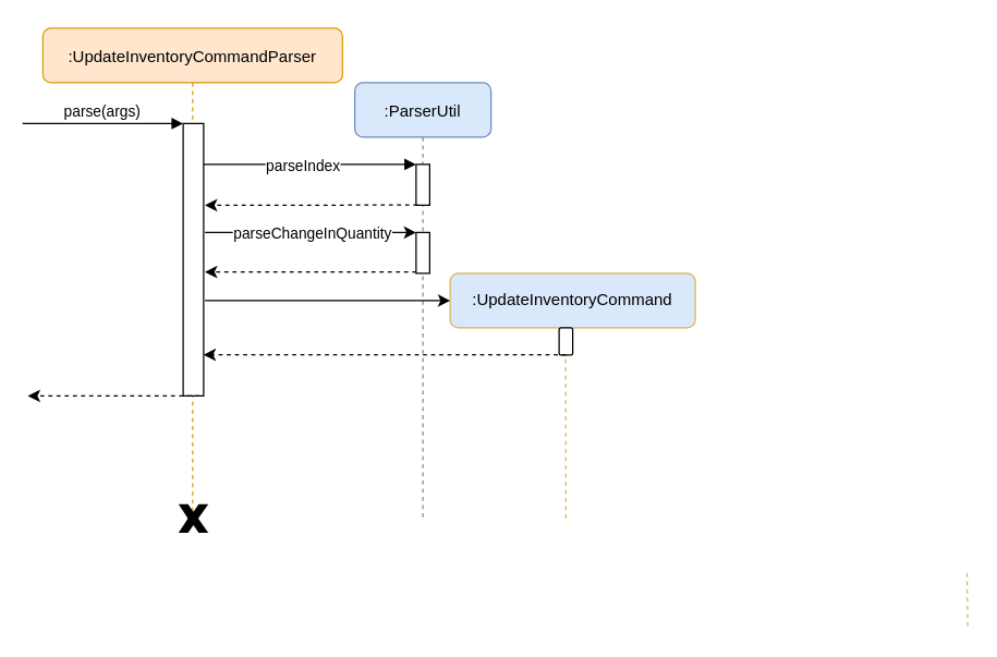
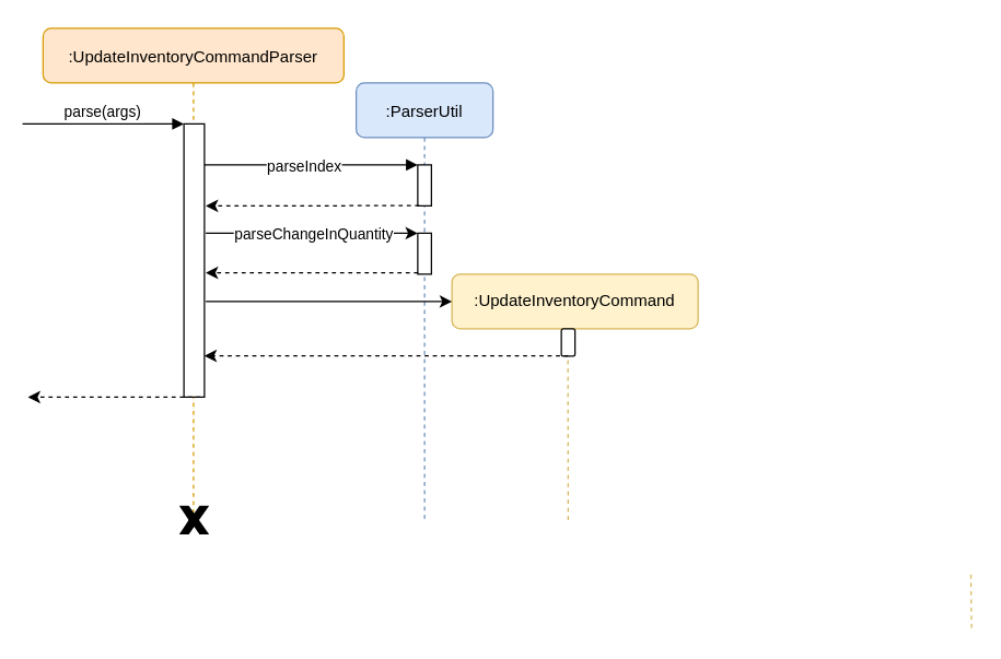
- <mxCell id="16" value=":UpdateInventoryCommand" style="rounded=1;whiteSpace=wrap;html=1;strokeColor=#d6b656;fillColor=#dae8fc;" parent="1" vertex="1"><mxGeometry x="330" y="200" width="180" height="40" as="geometry" /></mxCell>
+ <mxCell id="16" value=":UpdateInventoryCommand" style="rounded=1;whiteSpace=wrap;html=1;strokeColor=#d6b656;fillColor=#fff2cc;" parent="1" vertex="1"><mxGeometry x="330" y="200" width="180" height="40" as="geometry" /></mxCell>
